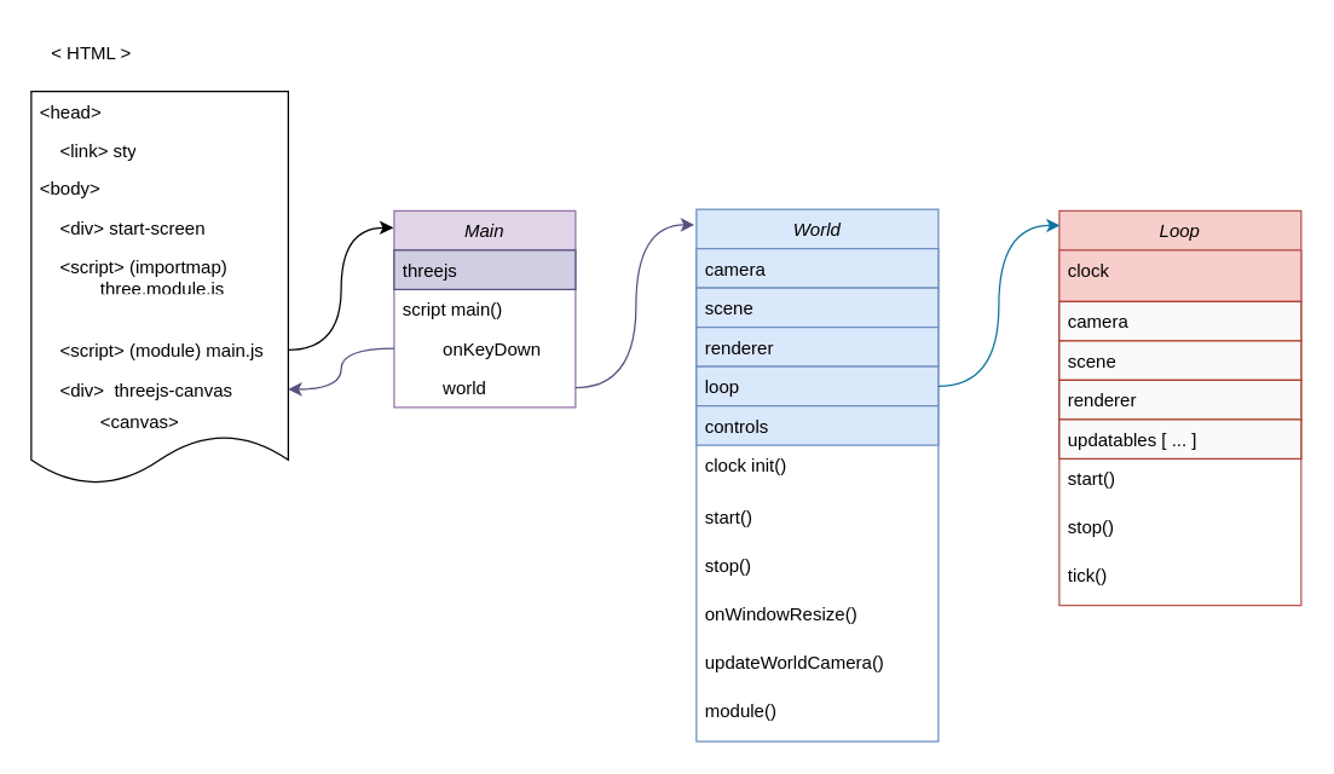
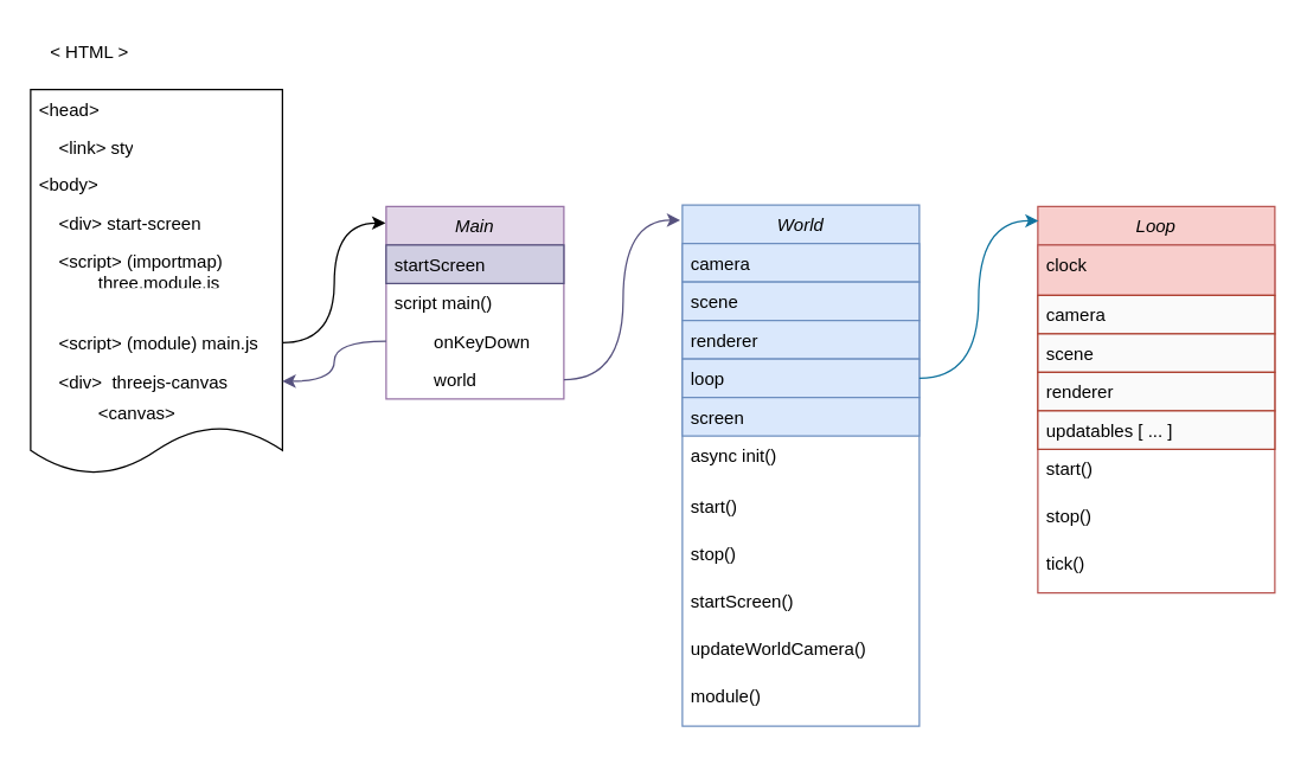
- <mxCell id="25" value="threejs" style="text;align=left;verticalAlign=top;spacingLeft=4;spacingRight=4;overflow=hidden;rotatable=0;points=[[0,0.5],[1,0.5]];portConstraint=eastwest;rounded=0;shadow=0;html=0;fillColor=#d0cee2;strokeColor=#56517e;" vertex="1" parent="24"><mxGeometry y="26" width="120" height="26" as="geometry" /></mxCell>
+ <mxCell id="25" value="startScreen" style="text;align=left;verticalAlign=top;spacingLeft=4;spacingRight=4;overflow=hidden;rotatable=0;points=[[0,0.5],[1,0.5]];portConstraint=eastwest;rounded=0;shadow=0;html=0;fillColor=#d0cee2;strokeColor=#56517e;" vertex="1" parent="24"><mxGeometry y="26" width="120" height="26" as="geometry" /></mxCell>
- <mxCell id="7" value="controls" style="text;align=left;verticalAlign=top;spacingLeft=4;spacingRight=4;overflow=hidden;rotatable=0;points=[[0,0.5],[1,0.5]];portConstraint=eastwest;rounded=0;shadow=0;html=0;fillColor=#dae8fc;strokeColor=#6c8ebf;" vertex="1" parent="2"><mxGeometry y="130" width="160" height="26" as="geometry" /></mxCell>
+ <mxCell id="7" value="screen" style="text;align=left;verticalAlign=top;spacingLeft=4;spacingRight=4;overflow=hidden;rotatable=0;points=[[0,0.5],[1,0.5]];portConstraint=eastwest;rounded=0;shadow=0;html=0;fillColor=#dae8fc;strokeColor=#6c8ebf;" vertex="1" parent="2"><mxGeometry y="130" width="160" height="26" as="geometry" /></mxCell>
- <mxCell id="8" value="clock init()" style="text;align=left;verticalAlign=top;spacingLeft=4;spacingRight=4;overflow=hidden;rotatable=0;points=[[0,0.5],[1,0.5]];portConstraint=eastwest;" vertex="1" parent="2"><mxGeometry y="156" width="160" height="34" as="geometry" /></mxCell>
+ <mxCell id="8" value="async init()" style="text;align=left;verticalAlign=top;spacingLeft=4;spacingRight=4;overflow=hidden;rotatable=0;points=[[0,0.5],[1,0.5]];portConstraint=eastwest;" vertex="1" parent="2"><mxGeometry y="156" width="160" height="34" as="geometry" /></mxCell>
- <mxCell id="11" value="onWindowResize()" style="text;align=left;verticalAlign=top;spacingLeft=4;spacingRight=4;overflow=hidden;rotatable=0;points=[[0,0.5],[1,0.5]];portConstraint=eastwest;" vertex="1" parent="2"><mxGeometry y="254" width="160" height="32" as="geometry" /></mxCell>
+ <mxCell id="11" value="startScreen()" style="text;align=left;verticalAlign=top;spacingLeft=4;spacingRight=4;overflow=hidden;rotatable=0;points=[[0,0.5],[1,0.5]];portConstraint=eastwest;" vertex="1" parent="2"><mxGeometry y="254" width="160" height="32" as="geometry" /></mxCell>
